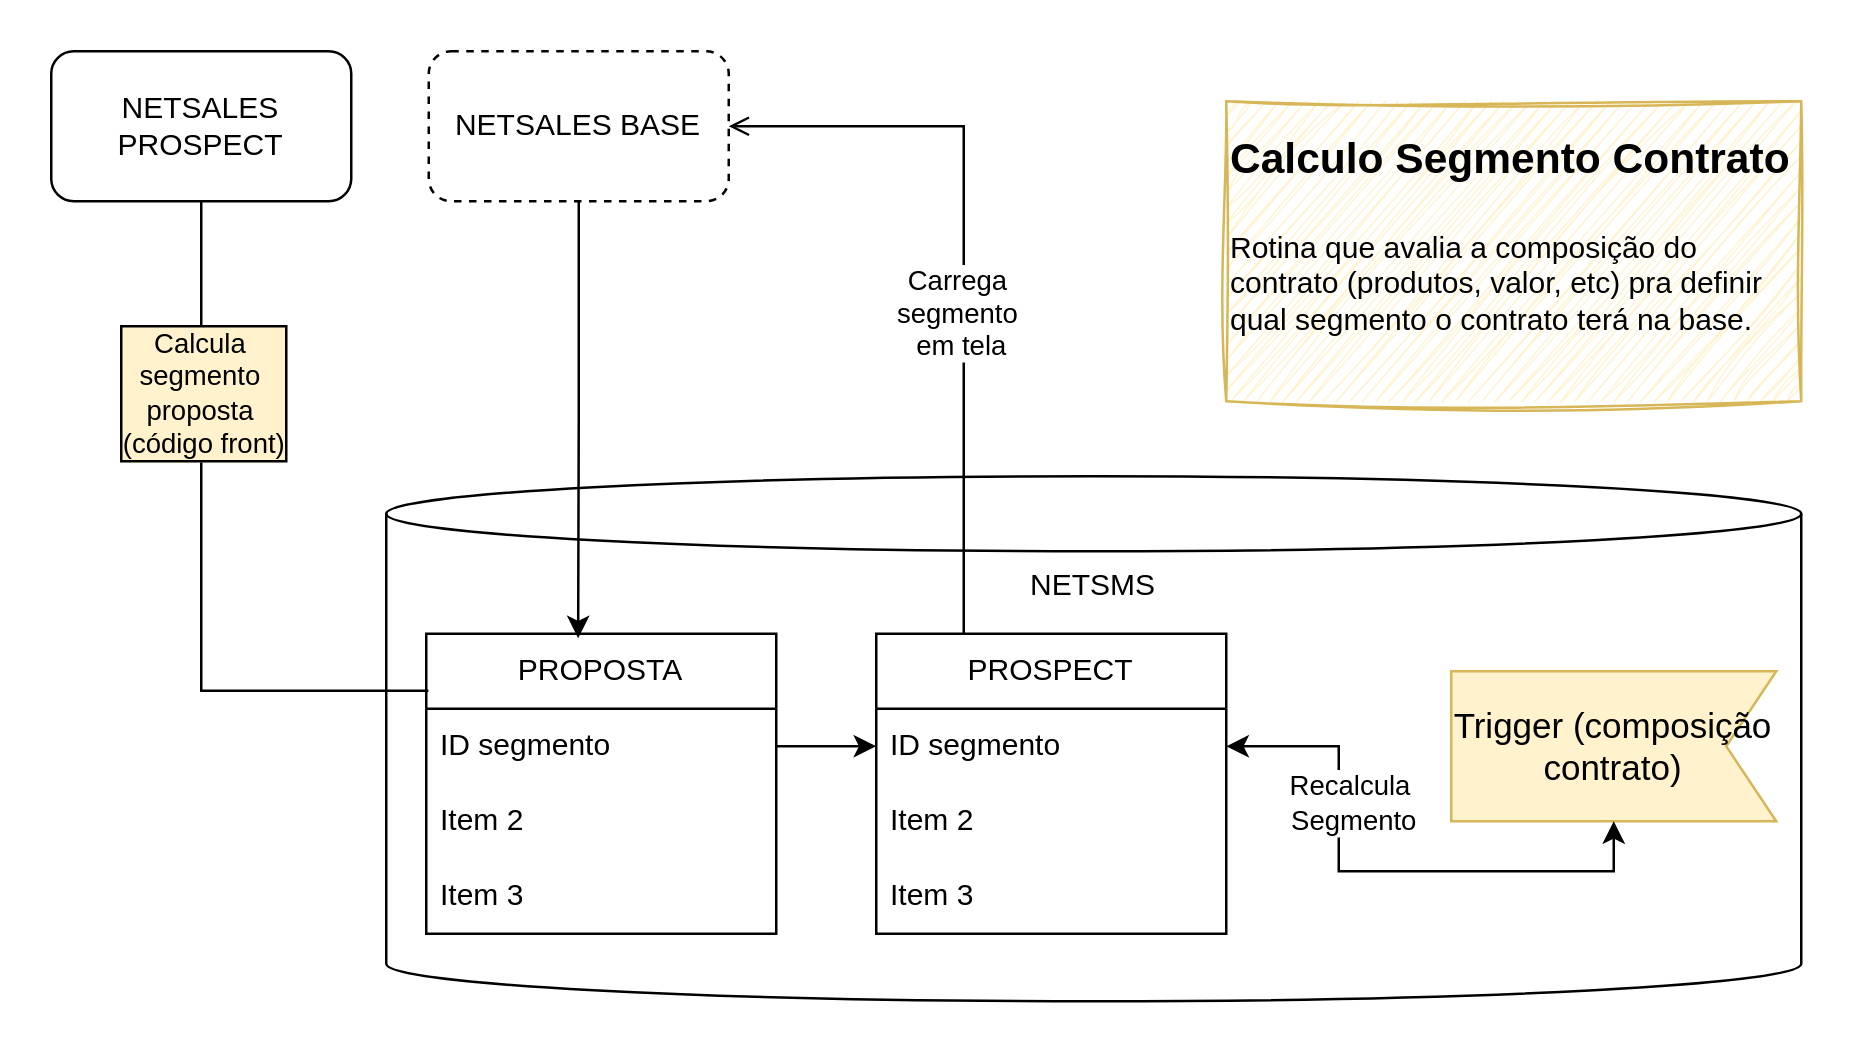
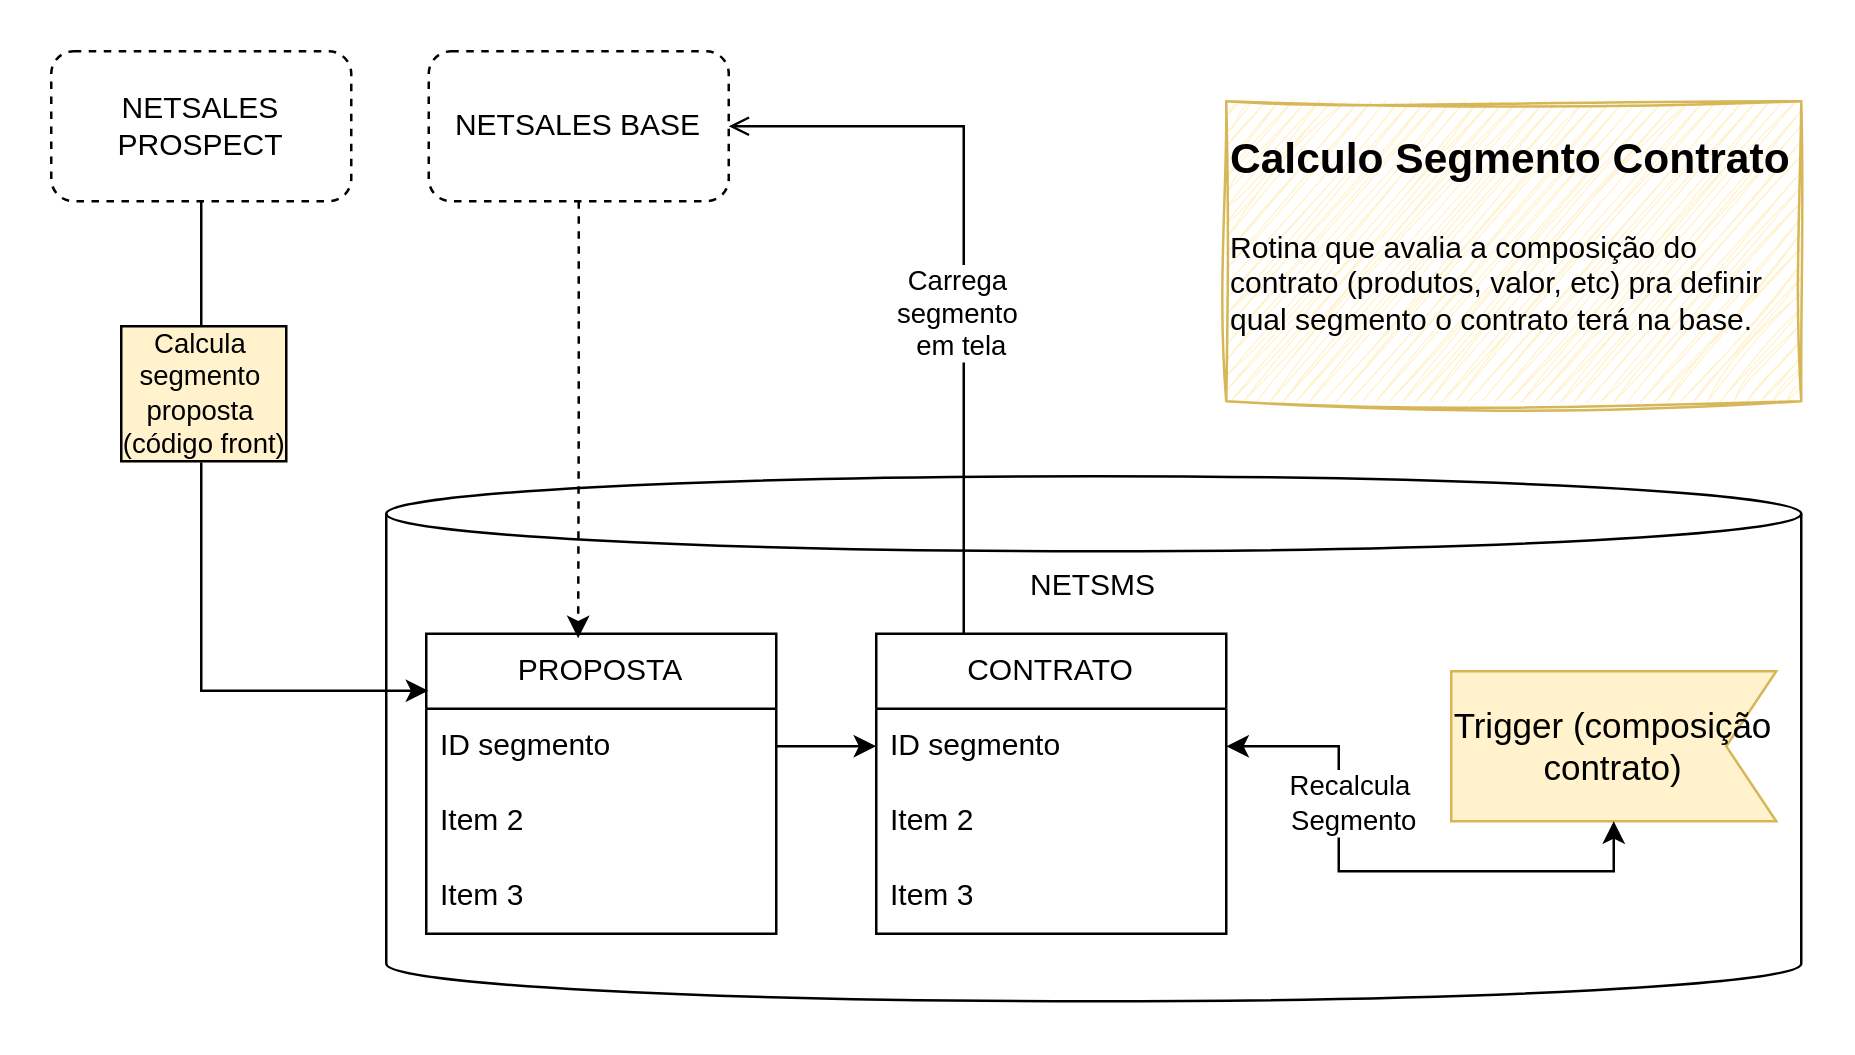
- <mxCell id="3" value="NETSALES PROSPECT" style="rounded=1;whiteSpace=wrap;html=1;" vertex="1" parent="1"><mxGeometry x="20" y="20" width="120" height="60" as="geometry" /></mxCell>
+ <mxCell id="3" value="NETSALES PROSPECT" style="rounded=1;whiteSpace=wrap;html=1;dashed=1;" vertex="1" parent="1"><mxGeometry x="20" y="20" width="120" height="60" as="geometry" /></mxCell>
- <mxCell id="22" style="edgeStyle=orthogonalEdgeStyle;rounded=0;orthogonalLoop=1;jettySize=auto;html=1;entryX=0.434;entryY=0.015;entryDx=0;entryDy=0;entryPerimeter=0;" edge="1" parent="1" source="16" target="6"><mxGeometry relative="1" as="geometry" /></mxCell>
+ <mxCell id="22" style="edgeStyle=orthogonalEdgeStyle;rounded=0;orthogonalLoop=1;jettySize=auto;html=1;entryX=0.434;entryY=0.015;entryDx=0;entryDy=0;entryPerimeter=0;dashed=1;" edge="1" parent="1" source="16" target="6"><mxGeometry relative="1" as="geometry" /></mxCell>
- <mxCell id="10" value="PROSPECT" style="swimlane;fontStyle=0;childLayout=stackLayout;horizontal=1;startSize=30;horizontalStack=0;resizeParent=1;resizeParentMax=0;resizeLast=0;collapsible=1;marginBottom=0;whiteSpace=wrap;html=1;" vertex="1" parent="1"><mxGeometry x="350" y="253" width="140" height="120" as="geometry" /></mxCell>
+ <mxCell id="10" value="CONTRATO" style="swimlane;fontStyle=0;childLayout=stackLayout;horizontal=1;startSize=30;horizontalStack=0;resizeParent=1;resizeParentMax=0;resizeLast=0;collapsible=1;marginBottom=0;whiteSpace=wrap;html=1;" vertex="1" parent="1"><mxGeometry x="350" y="253" width="140" height="120" as="geometry" /></mxCell>
- <mxCell id="14" style="edgeStyle=orthogonalEdgeStyle;rounded=0;orthogonalLoop=1;jettySize=auto;html=1;entryX=0.006;entryY=0.19;entryDx=0;entryDy=0;exitX=0.5;exitY=1;exitDx=0;exitDy=0;entryPerimeter=0;endArrow=none;" edge="1" parent="1" source="3" target="6"><mxGeometry relative="1" as="geometry" /></mxCell>
+ <mxCell id="14" style="edgeStyle=orthogonalEdgeStyle;rounded=0;orthogonalLoop=1;jettySize=auto;html=1;entryX=0.006;entryY=0.19;entryDx=0;entryDy=0;exitX=0.5;exitY=1;exitDx=0;exitDy=0;entryPerimeter=0;" edge="1" parent="1" source="3" target="6"><mxGeometry relative="1" as="geometry" /></mxCell>
